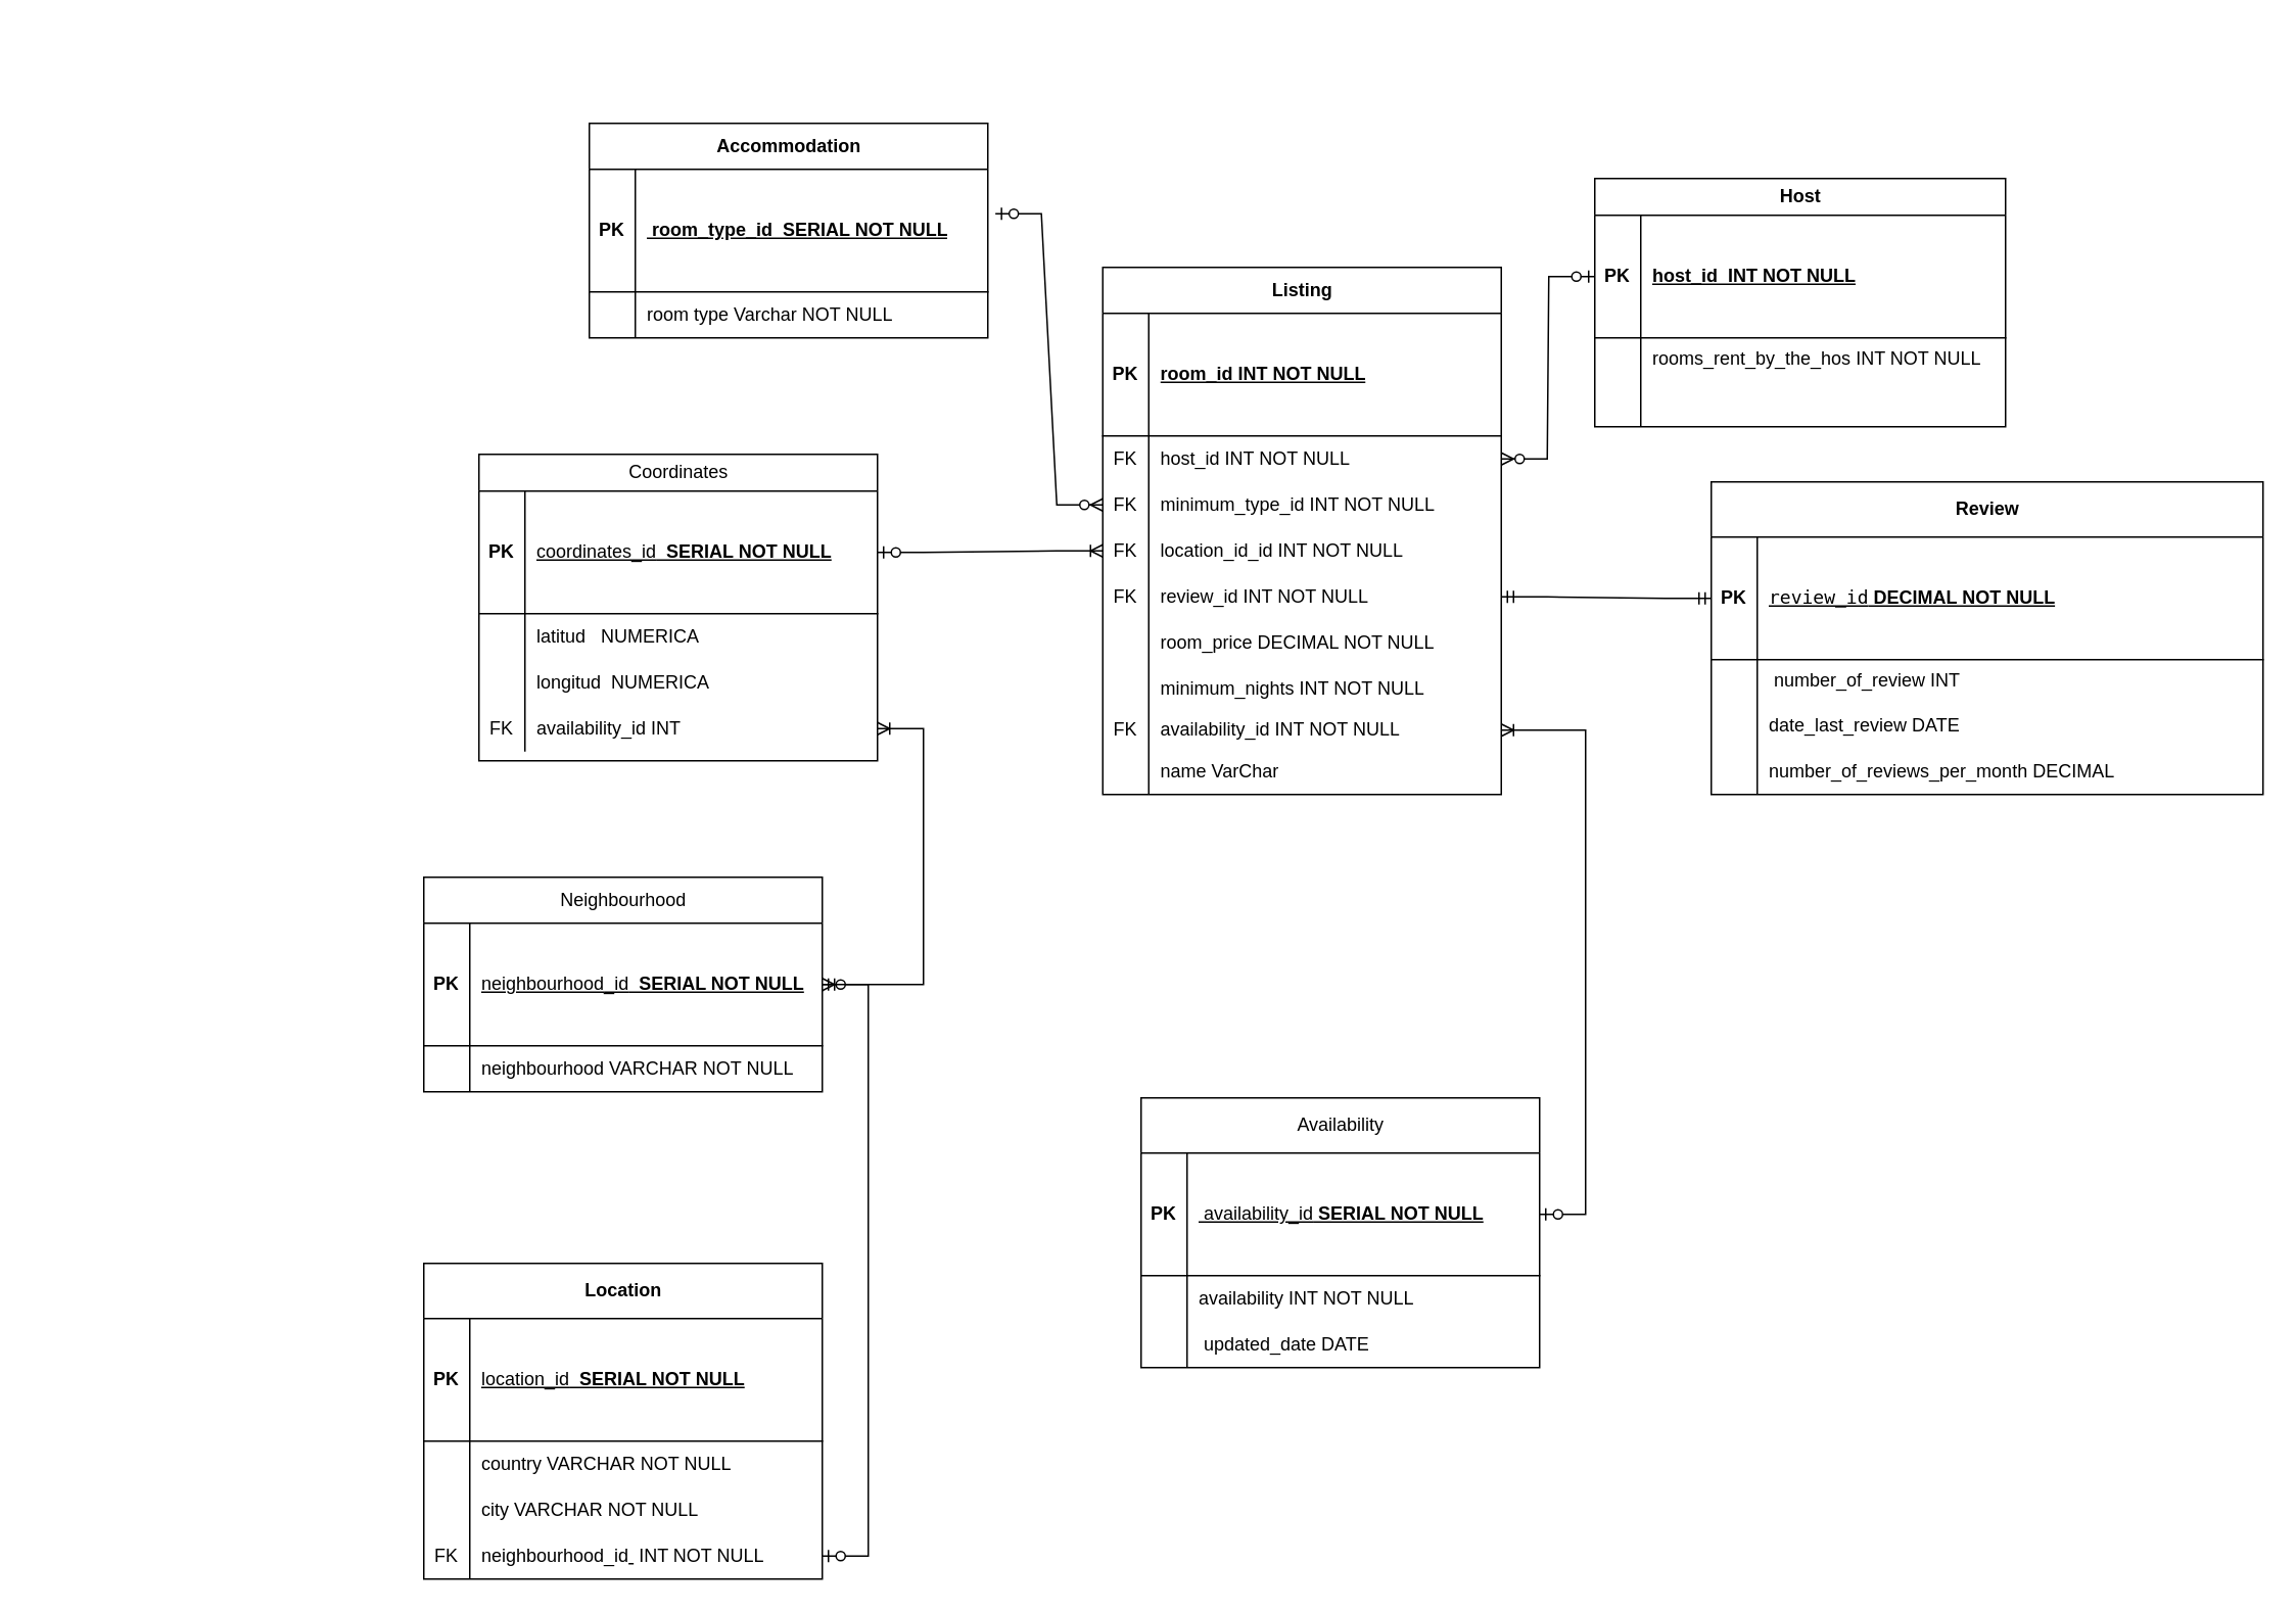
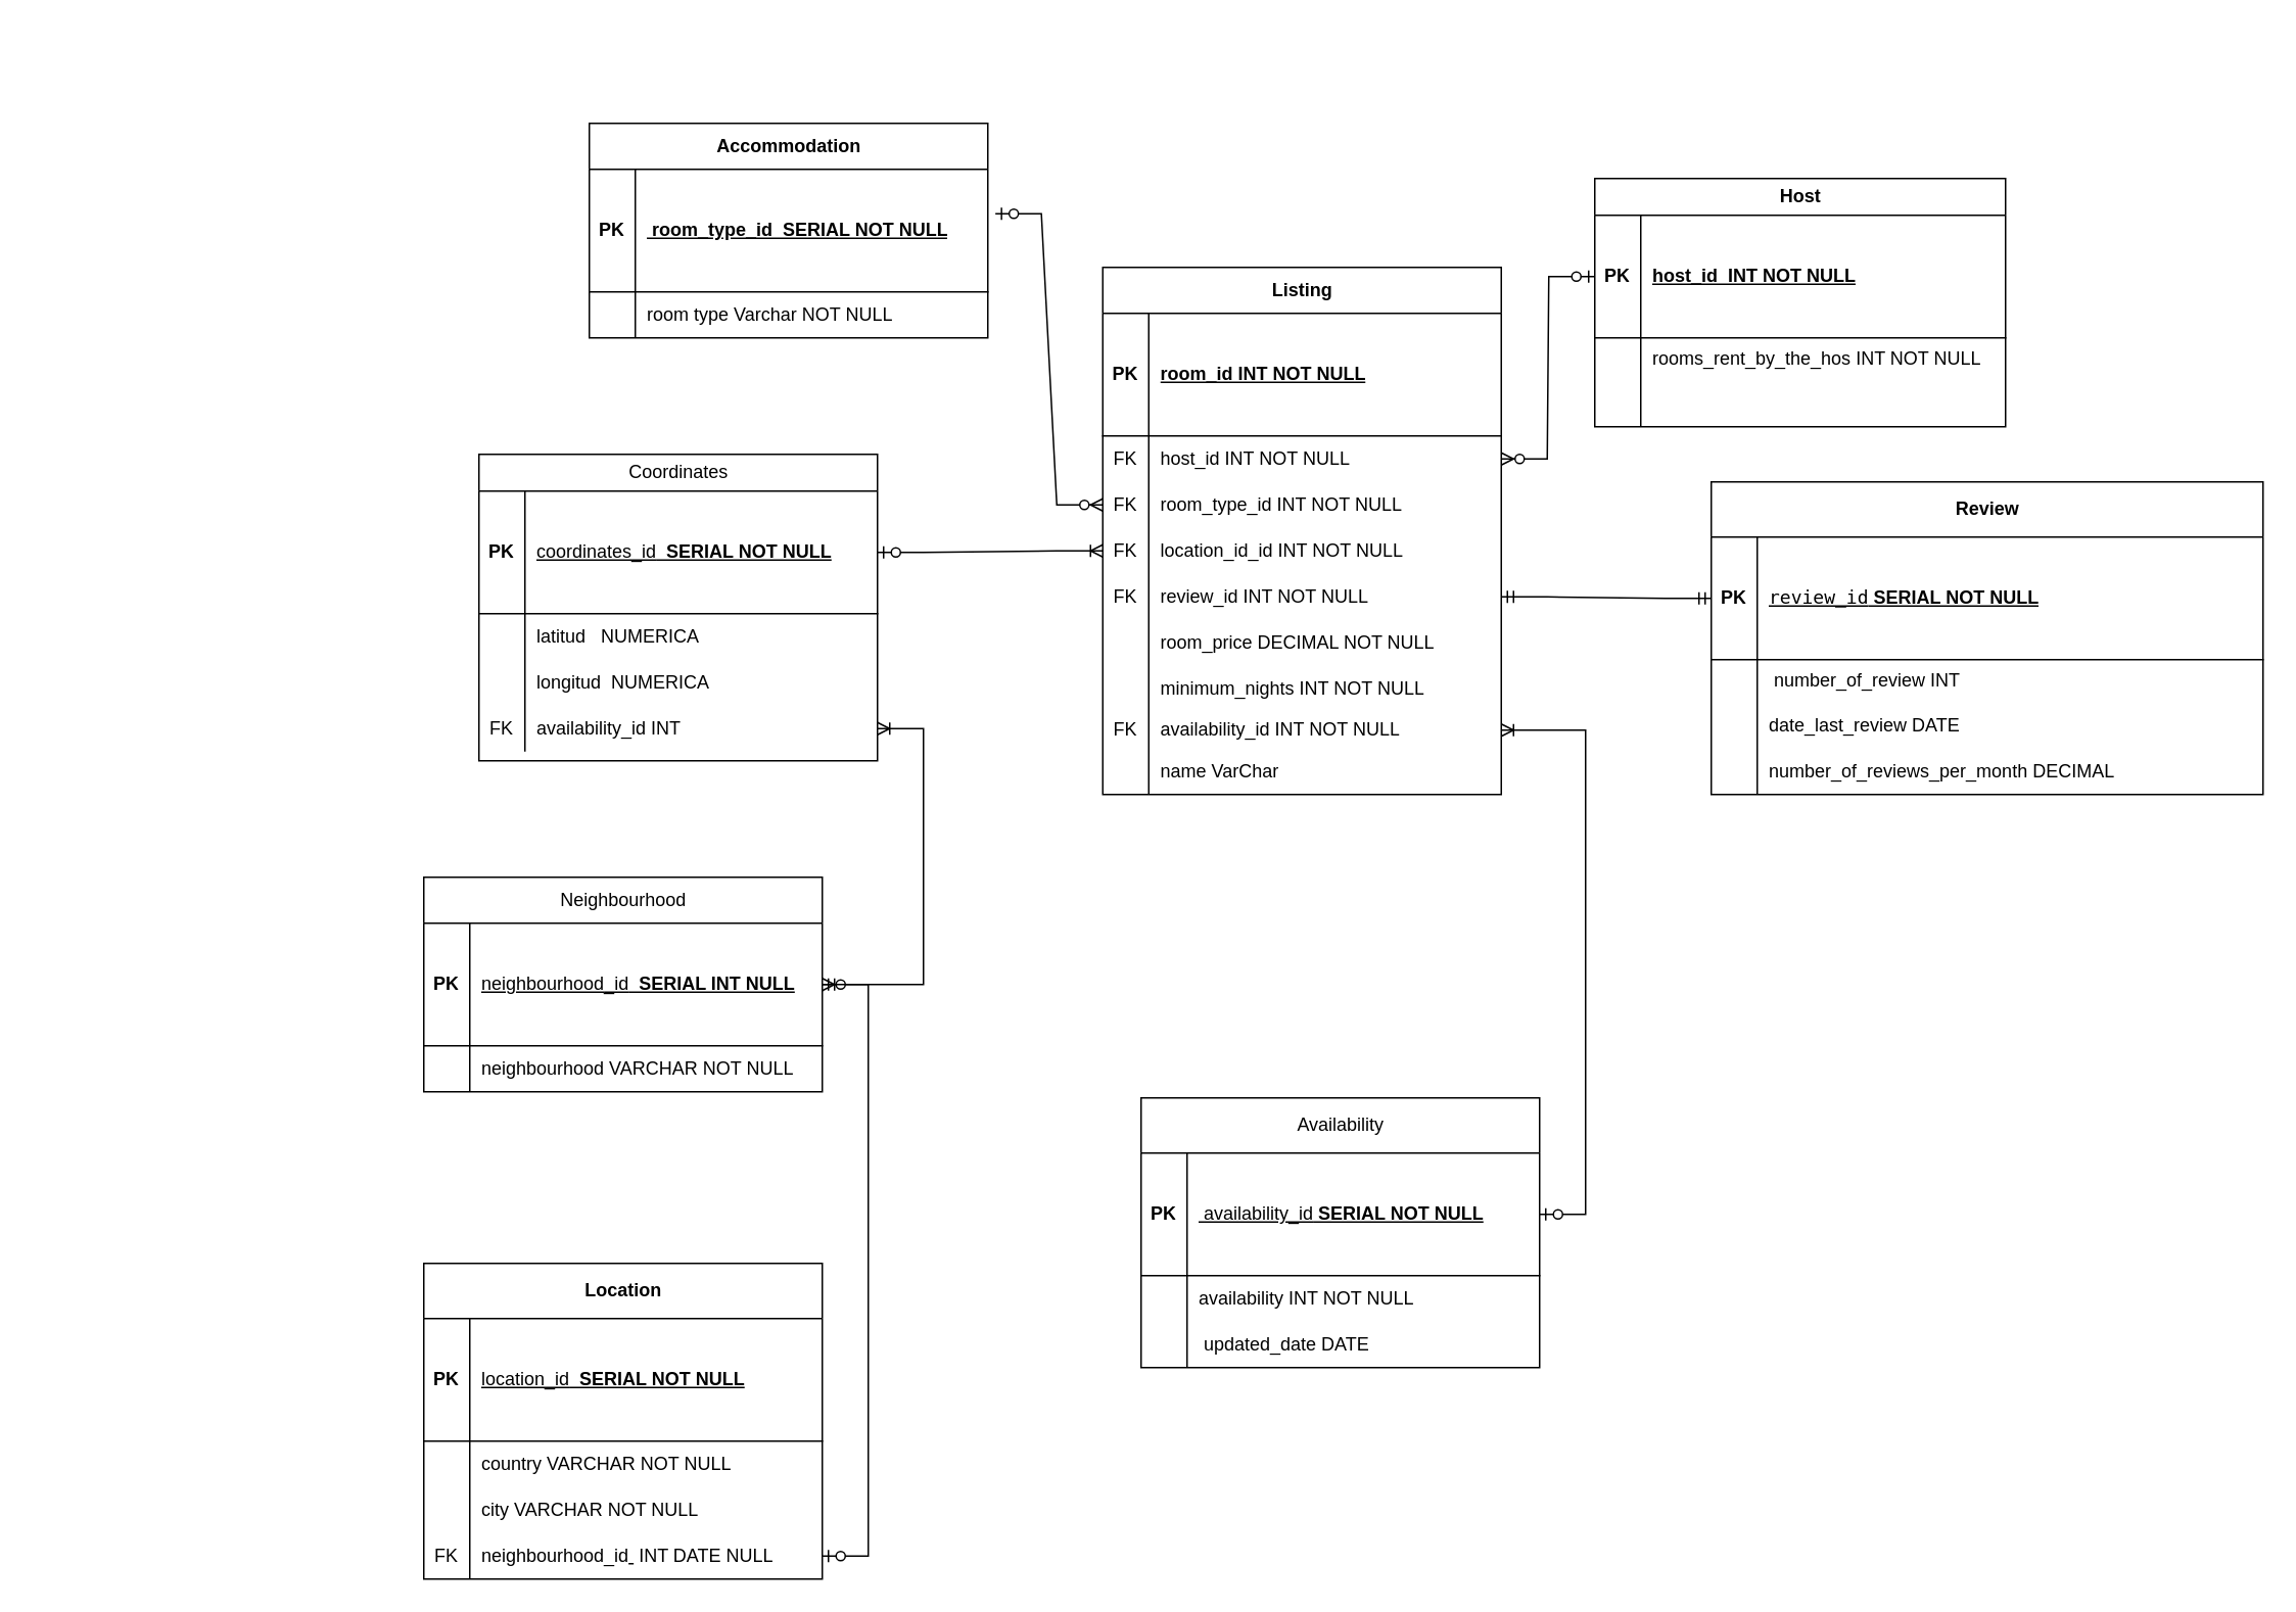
- <mxCell id="11" value="minimum_type_id&amp;nbsp;INT NOT NULL" style="shape=partialRectangle;connectable=0;fillColor=none;top=0;left=0;bottom=0;right=0;align=left;spacingLeft=6;overflow=hidden;whiteSpace=wrap;html=1;" vertex="1" parent="9"><mxGeometry x="30" width="230" height="30" as="geometry"><mxRectangle width="230" height="30" as="alternateBounds" /></mxGeometry></mxCell>
+ <mxCell id="11" value="room_type_id&amp;nbsp;INT NOT NULL" style="shape=partialRectangle;connectable=0;fillColor=none;top=0;left=0;bottom=0;right=0;align=left;spacingLeft=6;overflow=hidden;whiteSpace=wrap;html=1;" vertex="1" parent="9"><mxGeometry x="30" width="230" height="30" as="geometry"><mxRectangle width="230" height="30" as="alternateBounds" /></mxGeometry></mxCell>
- <mxCell id="33" value="&lt;font size=&quot;1&quot; face=&quot;Söhne Mono, Monaco, Andale Mono, Ubuntu Mono, monospace&quot;&gt;&lt;span style=&quot;font-weight: 400; white-space: pre; font-size: 12px;&quot;&gt;review_id&lt;/span&gt;&lt;/font&gt;&amp;nbsp;DECIMAL NOT NULL" style="shape=partialRectangle;connectable=0;fillColor=none;top=0;left=0;bottom=0;right=0;align=left;spacingLeft=6;fontStyle=5;overflow=hidden;whiteSpace=wrap;html=1;strokeColor=#FFFFFF;" vertex="1" parent="31"><mxGeometry x="30" width="330" height="80" as="geometry"><mxRectangle width="330" height="80" as="alternateBounds" /></mxGeometry></mxCell>
+ <mxCell id="33" value="&lt;font size=&quot;1&quot; face=&quot;Söhne Mono, Monaco, Andale Mono, Ubuntu Mono, monospace&quot;&gt;&lt;span style=&quot;font-weight: 400; white-space: pre; font-size: 12px;&quot;&gt;review_id&lt;/span&gt;&lt;/font&gt;&amp;nbsp;SERIAL NOT NULL" style="shape=partialRectangle;connectable=0;fillColor=none;top=0;left=0;bottom=0;right=0;align=left;spacingLeft=6;fontStyle=5;overflow=hidden;whiteSpace=wrap;html=1;strokeColor=#FFFFFF;" vertex="1" parent="31"><mxGeometry x="30" width="330" height="80" as="geometry"><mxRectangle width="330" height="80" as="alternateBounds" /></mxGeometry></mxCell>
- <mxCell id="79" value="&lt;span style=&quot;font-weight: 400;&quot;&gt;neighbourhood&lt;/span&gt;&lt;span style=&quot;font-weight: 400;&quot;&gt;_id&lt;/span&gt;&amp;nbsp; SERIAL NOT NULL" style="shape=partialRectangle;connectable=0;fillColor=none;top=0;left=0;bottom=0;right=0;align=left;spacingLeft=6;fontStyle=5;overflow=hidden;whiteSpace=wrap;html=1;" vertex="1" parent="77"><mxGeometry x="30" width="230" height="80" as="geometry"><mxRectangle width="230" height="80" as="alternateBounds" /></mxGeometry></mxCell>
+ <mxCell id="79" value="&lt;span style=&quot;font-weight: 400;&quot;&gt;neighbourhood&lt;/span&gt;&lt;span style=&quot;font-weight: 400;&quot;&gt;_id&lt;/span&gt;&amp;nbsp; SERIAL INT NULL" style="shape=partialRectangle;connectable=0;fillColor=none;top=0;left=0;bottom=0;right=0;align=left;spacingLeft=6;fontStyle=5;overflow=hidden;whiteSpace=wrap;html=1;" vertex="1" parent="77"><mxGeometry x="30" width="230" height="80" as="geometry"><mxRectangle width="230" height="80" as="alternateBounds" /></mxGeometry></mxCell>
- <mxCell id="55" value="neighbourhood_id&lt;span style=&quot;font-weight: 700; text-decoration-line: underline;&quot;&gt;&amp;nbsp;&lt;/span&gt;&amp;nbsp;INT NOT NULL&amp;nbsp;" style="shape=partialRectangle;connectable=0;fillColor=none;top=0;left=0;bottom=0;right=0;align=left;spacingLeft=6;overflow=hidden;whiteSpace=wrap;html=1;" vertex="1" parent="53"><mxGeometry x="30" width="230" height="30" as="geometry"><mxRectangle width="230" height="30" as="alternateBounds" /></mxGeometry></mxCell>
+ <mxCell id="55" value="neighbourhood_id&lt;span style=&quot;font-weight: 700; text-decoration-line: underline;&quot;&gt;&amp;nbsp;&lt;/span&gt;&amp;nbsp;INT DATE NULL&amp;nbsp;" style="shape=partialRectangle;connectable=0;fillColor=none;top=0;left=0;bottom=0;right=0;align=left;spacingLeft=6;overflow=hidden;whiteSpace=wrap;html=1;" vertex="1" parent="53"><mxGeometry x="30" width="230" height="30" as="geometry"><mxRectangle width="230" height="30" as="alternateBounds" /></mxGeometry></mxCell>
